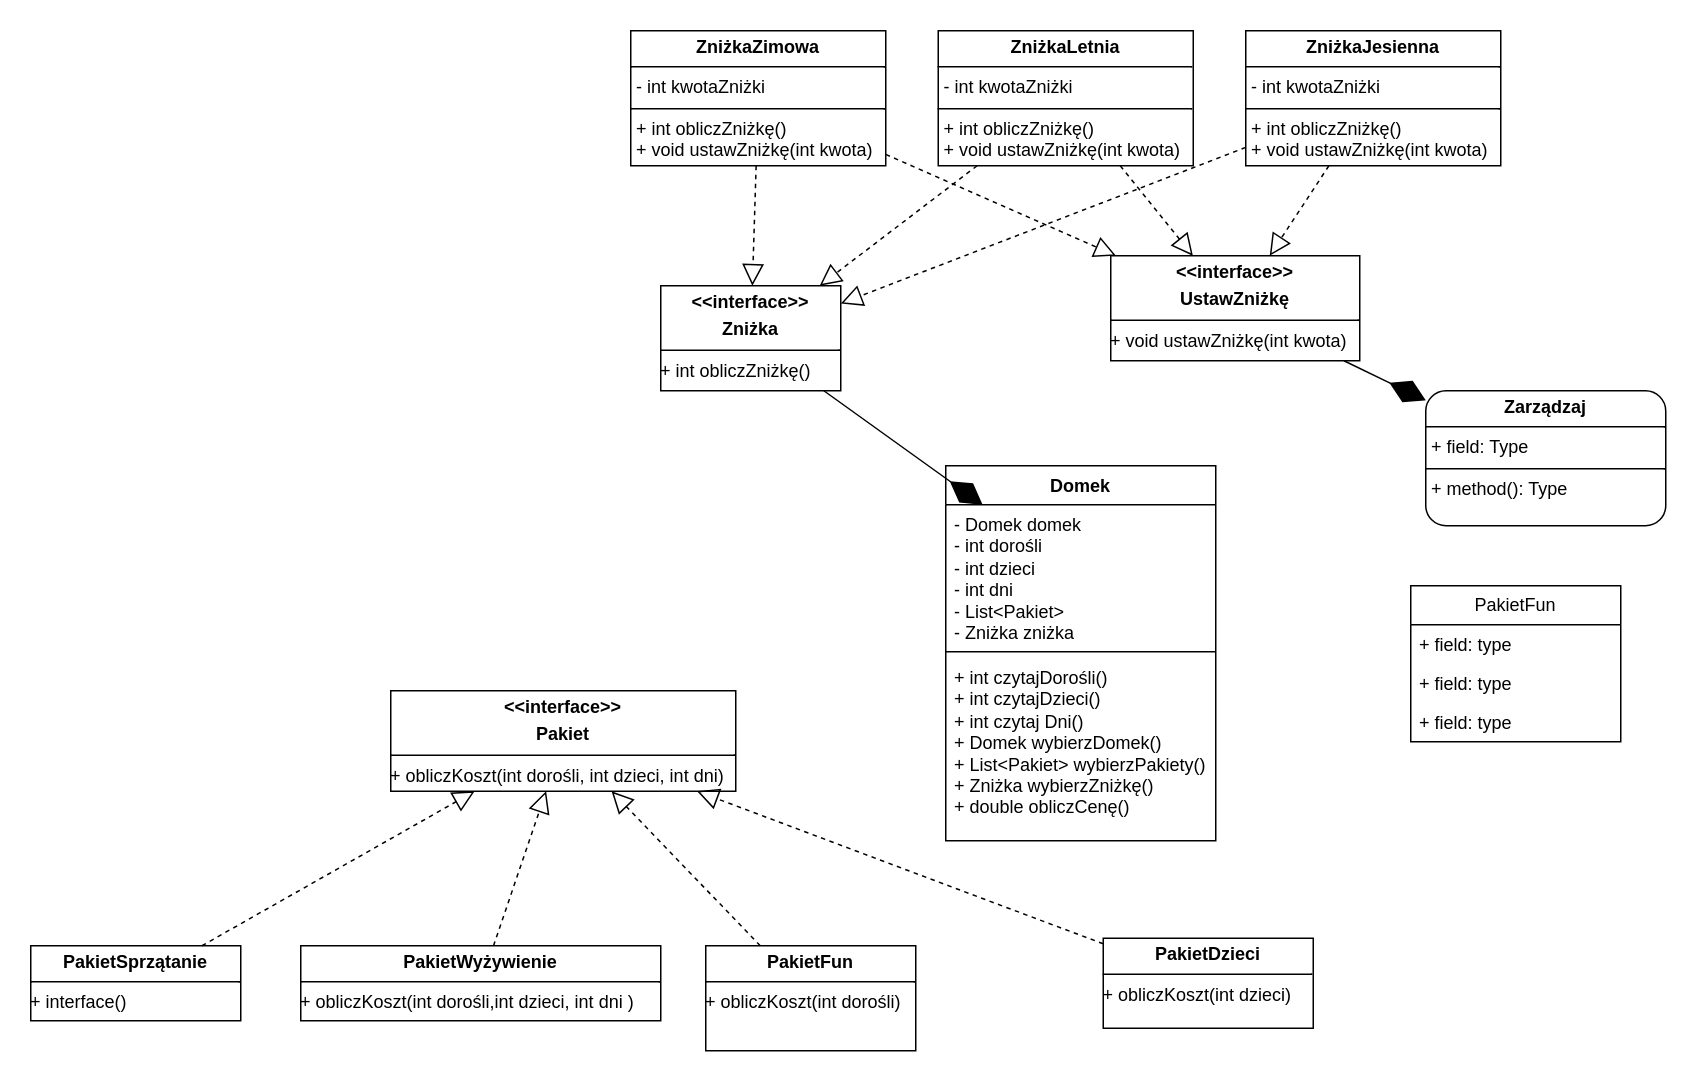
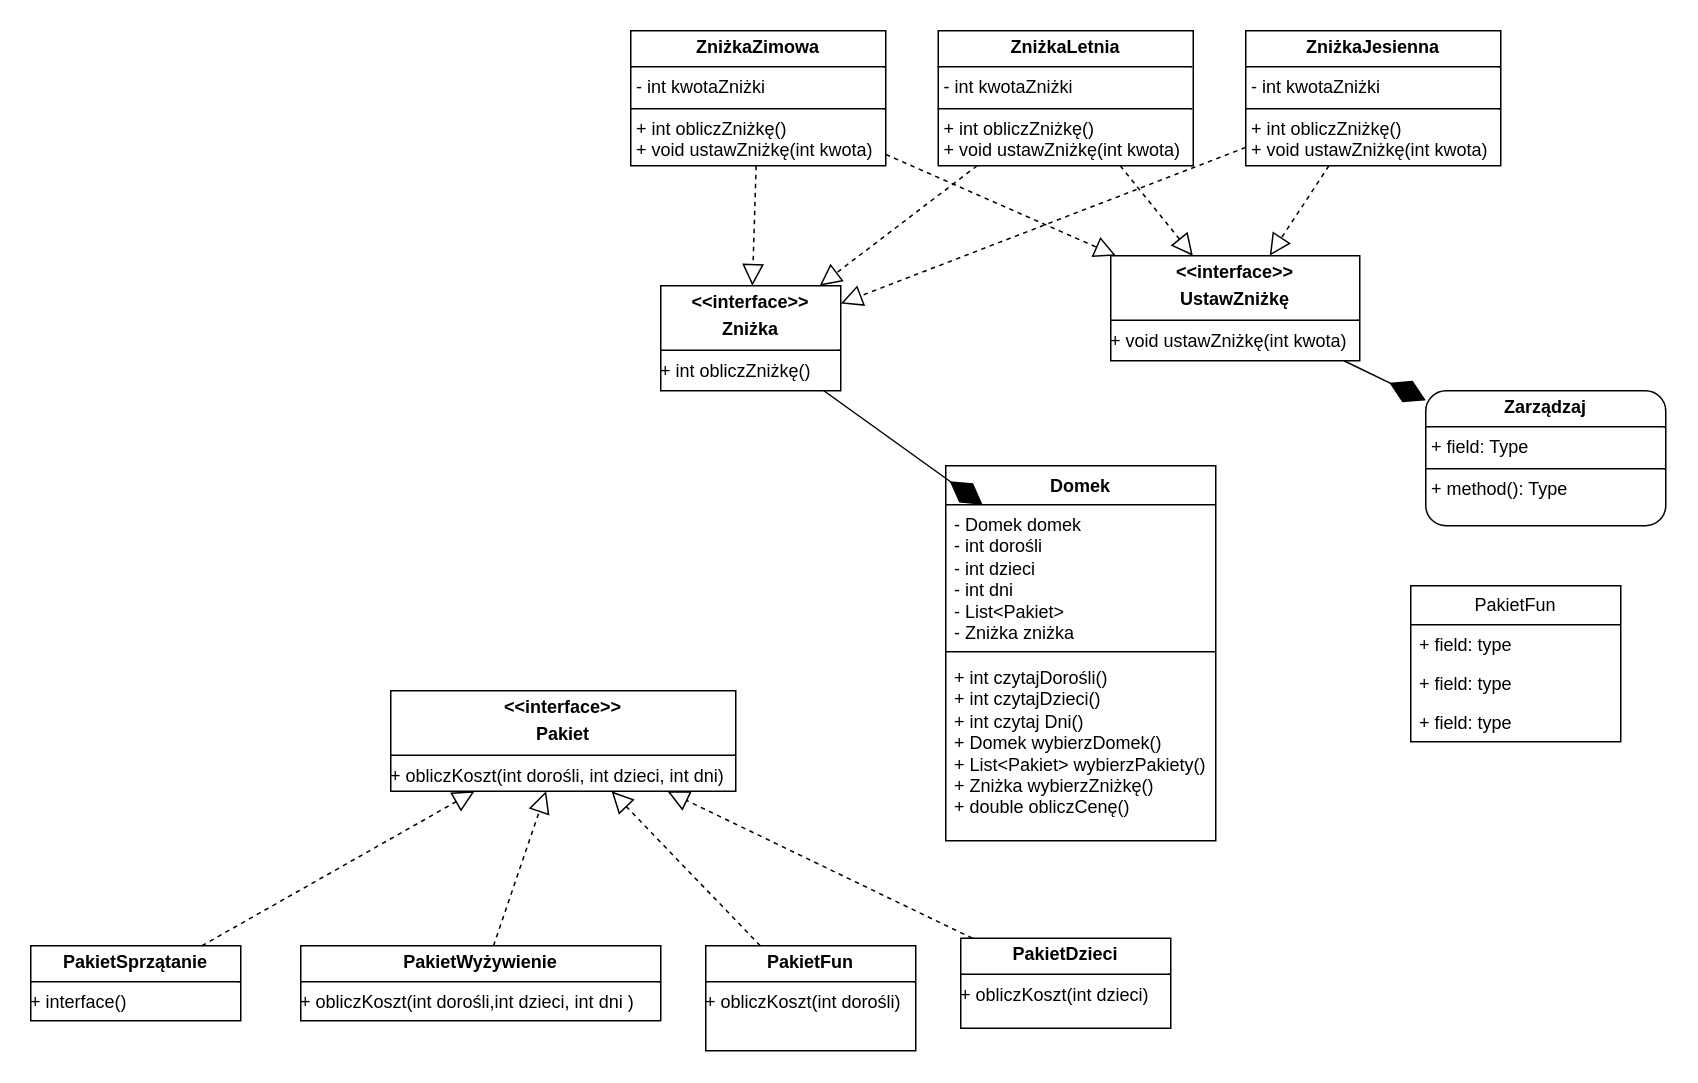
- <mxCell id="13" value="&lt;p style=&quot;margin:0px;margin-top:4px;text-align:center;&quot;&gt;&lt;b&gt;PakietDzieci&lt;/b&gt;&lt;/p&gt;&lt;hr size=&quot;1&quot; style=&quot;border-style:solid;&quot;&gt;&lt;div style=&quot;height:2px;&quot;&gt;+ obliczKoszt(int dzieci)&lt;/div&gt;" style="verticalAlign=top;align=left;overflow=fill;html=1;whiteSpace=wrap;" vertex="1" parent="1"><mxGeometry x="735" y="625" width="140" height="60" as="geometry" /></mxCell>
+ <mxCell id="13" value="&lt;p style=&quot;margin:0px;margin-top:4px;text-align:center;&quot;&gt;&lt;b&gt;PakietDzieci&lt;/b&gt;&lt;/p&gt;&lt;hr size=&quot;1&quot; style=&quot;border-style:solid;&quot;&gt;&lt;div style=&quot;height:2px;&quot;&gt;+ obliczKoszt(int dzieci)&lt;/div&gt;" style="verticalAlign=top;align=left;overflow=fill;html=1;whiteSpace=wrap;" vertex="1" parent="1"><mxGeometry x="640" y="625" width="140" height="60" as="geometry" /></mxCell>
